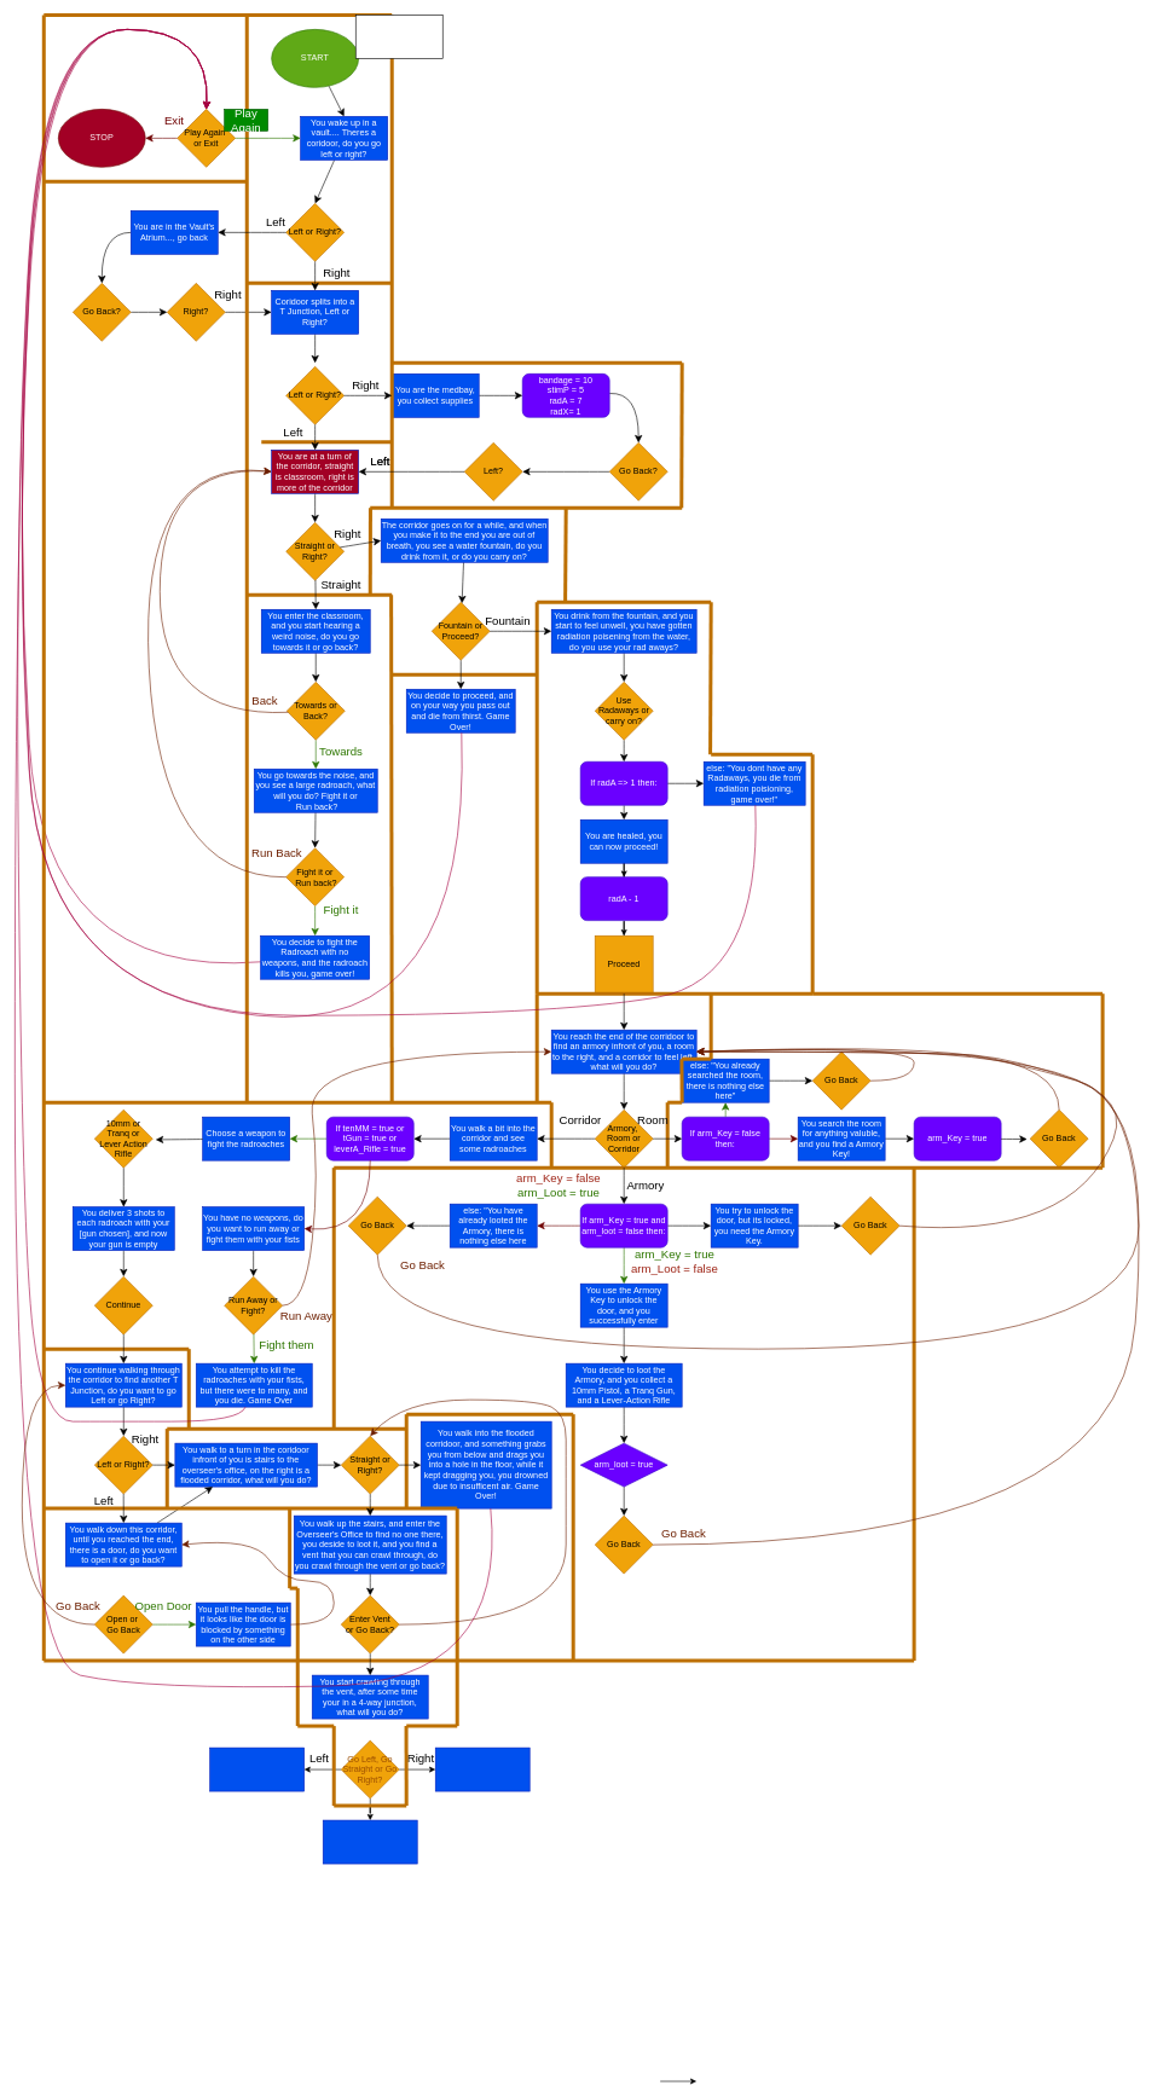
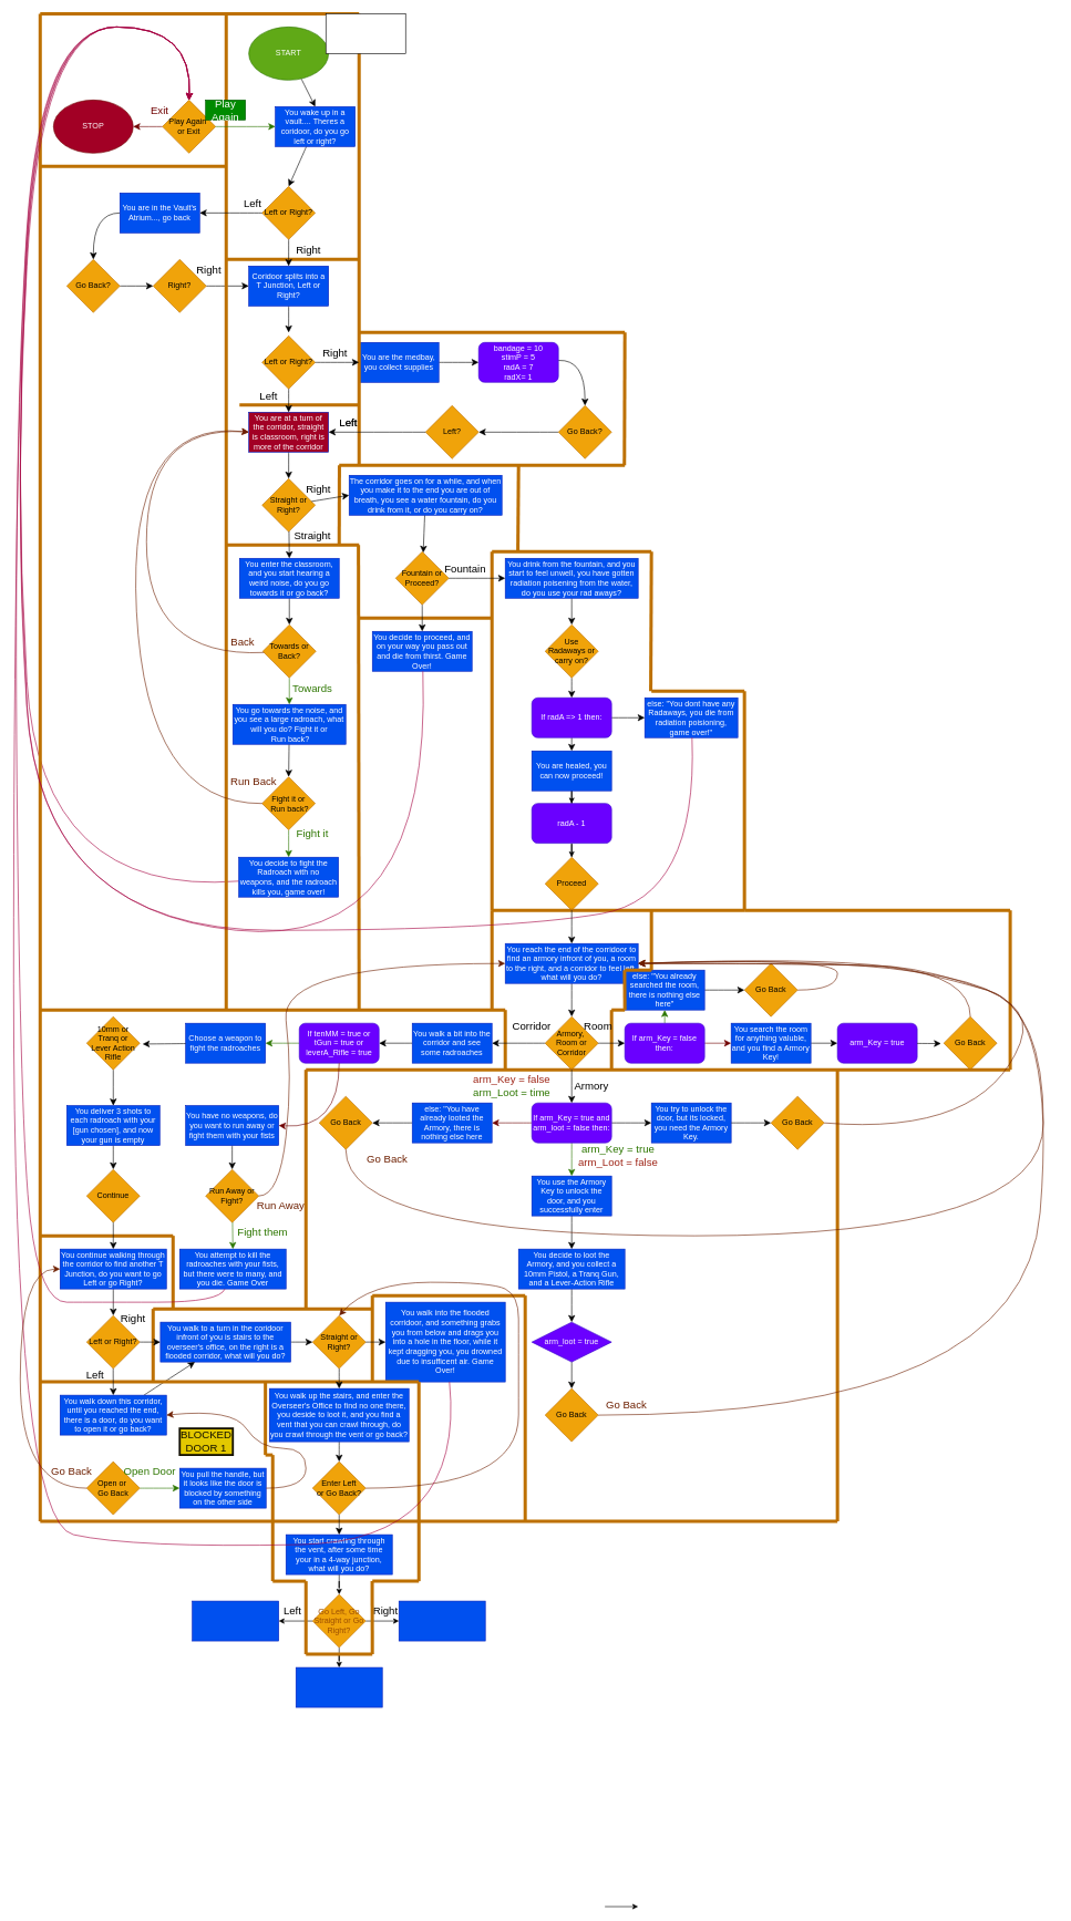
- <mxCell id="70" value="Proceed" style="whiteSpace=wrap;html=1;fillColor=#f0a30a;fontColor=#000000;strokeColor=#BD7000;rounded=0;" parent="1" vertex="1"><mxGeometry x="820" y="1290" width="80" height="80" as="geometry" /></mxCell>
+ <mxCell id="70" value="Proceed" style="rhombus;whiteSpace=wrap;html=1;fillColor=#f0a30a;fontColor=#000000;strokeColor=#BD7000;" parent="1" vertex="1"><mxGeometry x="820" y="1290" width="80" height="80" as="geometry" /></mxCell>
- <mxCell id="104" value="&lt;div&gt;&lt;font color=&quot;#9e2416&quot;&gt;arm_Key = false&lt;/font&gt;&lt;/div&gt;&lt;div&gt;&lt;font color=&quot;#2d7600&quot;&gt;arm_Loot = true&lt;/font&gt;&lt;font color=&quot;#9e2416&quot;&gt;&lt;br&gt;&lt;/font&gt;&lt;/div&gt;" style="text;html=1;align=center;verticalAlign=middle;whiteSpace=wrap;rounded=0;fontSize=16;" parent="1" vertex="1"><mxGeometry x="680" y="1610" width="180" height="50" as="geometry" /></mxCell>
+ <mxCell id="104" value="&lt;div&gt;&lt;font color=&quot;#9e2416&quot;&gt;arm_Key = false&lt;/font&gt;&lt;/div&gt;&lt;div&gt;&lt;font color=&quot;#2d7600&quot;&gt;arm_Loot = time&lt;/font&gt;&lt;font color=&quot;#9e2416&quot;&gt;&lt;br&gt;&lt;/font&gt;&lt;/div&gt;" style="text;html=1;align=center;verticalAlign=middle;whiteSpace=wrap;rounded=0;fontSize=16;" parent="1" vertex="1"><mxGeometry x="680" y="1610" width="180" height="50" as="geometry" /></mxCell>
+ <mxCell id="137" value="&lt;font color=&quot;#141100&quot;&gt;BLOCKED DOOR 1&lt;/font&gt;" style="text;html=1;align=center;verticalAlign=middle;whiteSpace=wrap;rounded=0;fontSize=16;fontColor=#000000;fillColor=#e3c800;strokeColor=#141100;strokeWidth=3;" parent="1" vertex="1"><mxGeometry x="270" y="2150" width="80" height="40" as="geometry" /></mxCell>
- <mxCell id="142" value="Enter Vent&lt;div&gt;or Go Back?&lt;/div&gt;" style="rhombus;whiteSpace=wrap;html=1;fillColor=#f0a30a;fontColor=#000000;strokeColor=#BD7000;" parent="1" vertex="1"><mxGeometry x="470" y="2200" width="80" height="80" as="geometry" /></mxCell>
+ <mxCell id="142" value="Enter Left&lt;div&gt;or Go Back?&lt;/div&gt;" style="rhombus;whiteSpace=wrap;html=1;fillColor=#f0a30a;fontColor=#000000;strokeColor=#BD7000;" parent="1" vertex="1"><mxGeometry x="470" y="2200" width="80" height="80" as="geometry" /></mxCell>
+ <mxCell id="143" style="edgeStyle=orthogonalEdgeStyle;rounded=0;orthogonalLoop=1;jettySize=auto;html=1;entryX=0.5;entryY=0;entryDx=0;entryDy=0;" parent="1" source="144" target="236" edge="1"><mxGeometry relative="1" as="geometry" /></mxCell>
